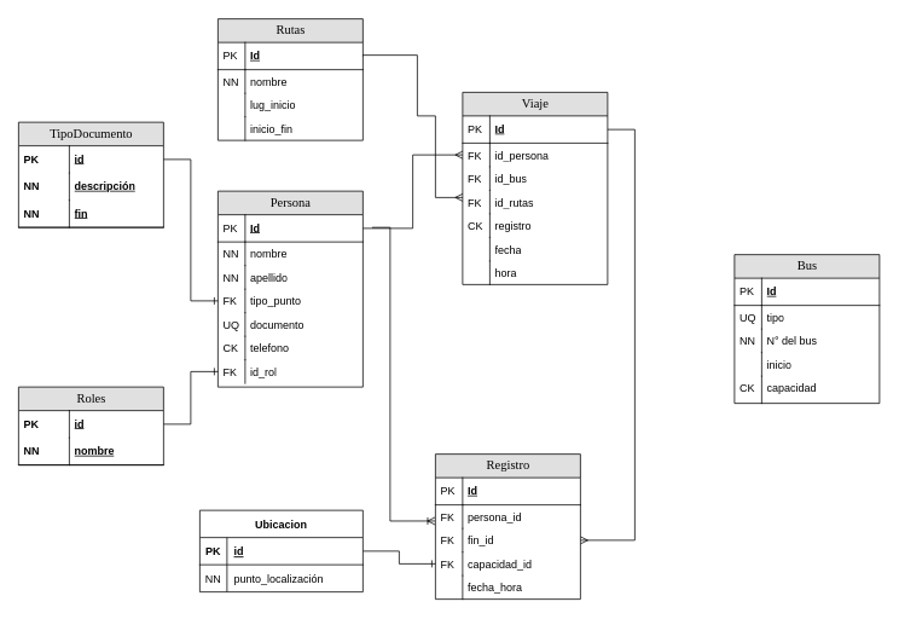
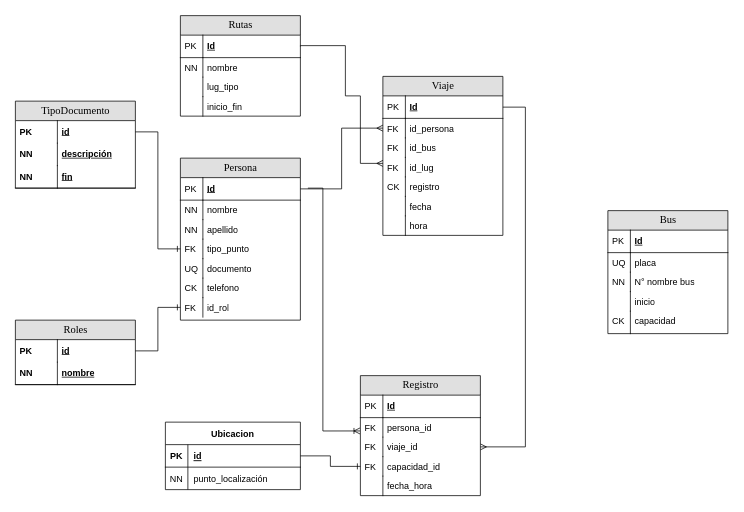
- <mxCell id="44" value="lug_inicio" style="shape=partialRectangle;top=0;left=0;right=0;bottom=0;html=1;align=left;verticalAlign=top;fillColor=none;spacingLeft=34;spacingRight=4;whiteSpace=wrap;overflow=hidden;rotatable=0;points=[[0,0.5],[1,0.5]];portConstraint=eastwest;dropTarget=0;" parent="39" vertex="1"><mxGeometry y="82" width="160" height="26" as="geometry" /></mxCell>
+ <mxCell id="44" value="lug_tipo" style="shape=partialRectangle;top=0;left=0;right=0;bottom=0;html=1;align=left;verticalAlign=top;fillColor=none;spacingLeft=34;spacingRight=4;whiteSpace=wrap;overflow=hidden;rotatable=0;points=[[0,0.5],[1,0.5]];portConstraint=eastwest;dropTarget=0;" parent="39" vertex="1"><mxGeometry y="82" width="160" height="26" as="geometry" /></mxCell>
- <mxCell id="14" value="id_rutas" style="shape=partialRectangle;top=0;left=0;right=0;bottom=0;html=1;align=left;verticalAlign=top;fillColor=none;spacingLeft=34;spacingRight=4;whiteSpace=wrap;overflow=hidden;rotatable=0;points=[[0,0.5],[1,0.5]];portConstraint=eastwest;dropTarget=0;" parent="7" vertex="1"><mxGeometry y="108" width="160" height="26" as="geometry" /></mxCell>
+ <mxCell id="14" value="id_lug" style="shape=partialRectangle;top=0;left=0;right=0;bottom=0;html=1;align=left;verticalAlign=top;fillColor=none;spacingLeft=34;spacingRight=4;whiteSpace=wrap;overflow=hidden;rotatable=0;points=[[0,0.5],[1,0.5]];portConstraint=eastwest;dropTarget=0;" parent="7" vertex="1"><mxGeometry y="108" width="160" height="26" as="geometry" /></mxCell>
- <mxCell id="52" value="tipo" style="shape=partialRectangle;top=0;left=0;right=0;bottom=0;html=1;align=left;verticalAlign=top;fillColor=none;spacingLeft=34;spacingRight=4;whiteSpace=wrap;overflow=hidden;rotatable=0;points=[[0,0.5],[1,0.5]];portConstraint=eastwest;dropTarget=0;" parent="49" vertex="1"><mxGeometry y="56" width="160" height="26" as="geometry" /></mxCell>
+ <mxCell id="52" value="placa" style="shape=partialRectangle;top=0;left=0;right=0;bottom=0;html=1;align=left;verticalAlign=top;fillColor=none;spacingLeft=34;spacingRight=4;whiteSpace=wrap;overflow=hidden;rotatable=0;points=[[0,0.5],[1,0.5]];portConstraint=eastwest;dropTarget=0;" parent="49" vertex="1"><mxGeometry y="56" width="160" height="26" as="geometry" /></mxCell>
- <mxCell id="54" value="N° del bus" style="shape=partialRectangle;top=0;left=0;right=0;bottom=0;html=1;align=left;verticalAlign=top;fillColor=none;spacingLeft=34;spacingRight=4;whiteSpace=wrap;overflow=hidden;rotatable=0;points=[[0,0.5],[1,0.5]];portConstraint=eastwest;dropTarget=0;" parent="49" vertex="1"><mxGeometry y="82" width="160" height="26" as="geometry" /></mxCell>
+ <mxCell id="54" value="N° nombre bus" style="shape=partialRectangle;top=0;left=0;right=0;bottom=0;html=1;align=left;verticalAlign=top;fillColor=none;spacingLeft=34;spacingRight=4;whiteSpace=wrap;overflow=hidden;rotatable=0;points=[[0,0.5],[1,0.5]];portConstraint=eastwest;dropTarget=0;" parent="49" vertex="1"><mxGeometry y="82" width="160" height="26" as="geometry" /></mxCell>
- <mxCell id="82" value="fin_id" style="shape=partialRectangle;top=0;left=0;right=0;bottom=0;html=1;align=left;verticalAlign=top;fillColor=none;spacingLeft=34;spacingRight=4;whiteSpace=wrap;overflow=hidden;rotatable=0;points=[[0,0.5],[1,0.5]];portConstraint=eastwest;dropTarget=0;" vertex="1" parent="77"><mxGeometry y="82" width="160" height="26" as="geometry" /></mxCell>
+ <mxCell id="82" value="viaje_id" style="shape=partialRectangle;top=0;left=0;right=0;bottom=0;html=1;align=left;verticalAlign=top;fillColor=none;spacingLeft=34;spacingRight=4;whiteSpace=wrap;overflow=hidden;rotatable=0;points=[[0,0.5],[1,0.5]];portConstraint=eastwest;dropTarget=0;" vertex="1" parent="77"><mxGeometry y="82" width="160" height="26" as="geometry" /></mxCell>
